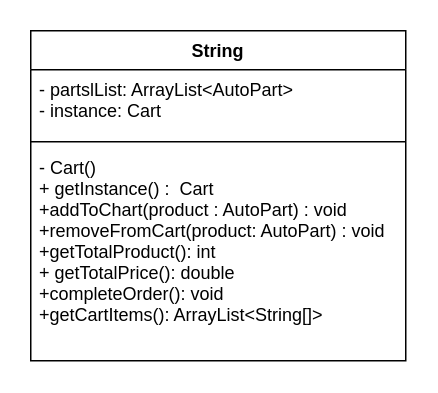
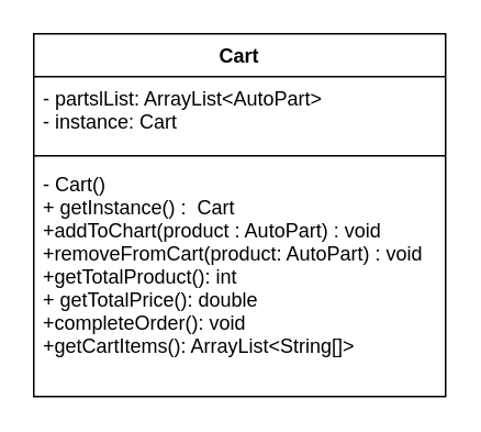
- <mxCell id="2" value="String" style="swimlane;fontStyle=1;align=center;verticalAlign=top;childLayout=stackLayout;horizontal=1;startSize=26;horizontalStack=0;resizeParent=1;resizeParentMax=0;resizeLast=0;collapsible=1;marginBottom=0;fillColor=default;strokeColor=default;fontColor=default;" vertex="1" parent="1"><mxGeometry x="20" y="20" width="250" height="220" as="geometry" /></mxCell>
+ <mxCell id="2" value="Cart" style="swimlane;fontStyle=1;align=center;verticalAlign=top;childLayout=stackLayout;horizontal=1;startSize=26;horizontalStack=0;resizeParent=1;resizeParentMax=0;resizeLast=0;collapsible=1;marginBottom=0;fillColor=default;strokeColor=default;fontColor=default;" vertex="1" parent="1"><mxGeometry x="20" y="20" width="250" height="220" as="geometry" /></mxCell>
